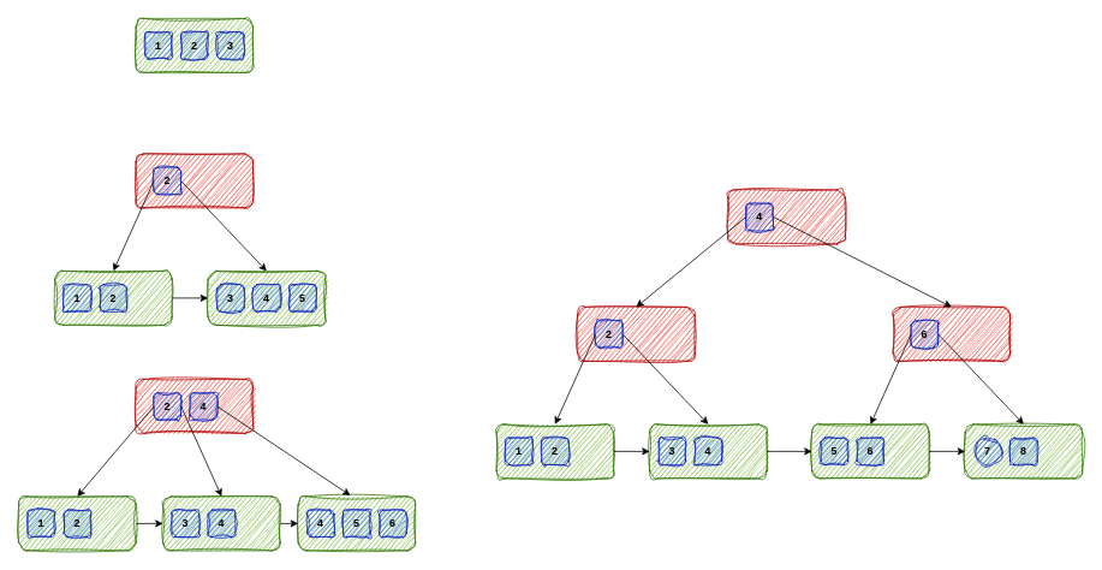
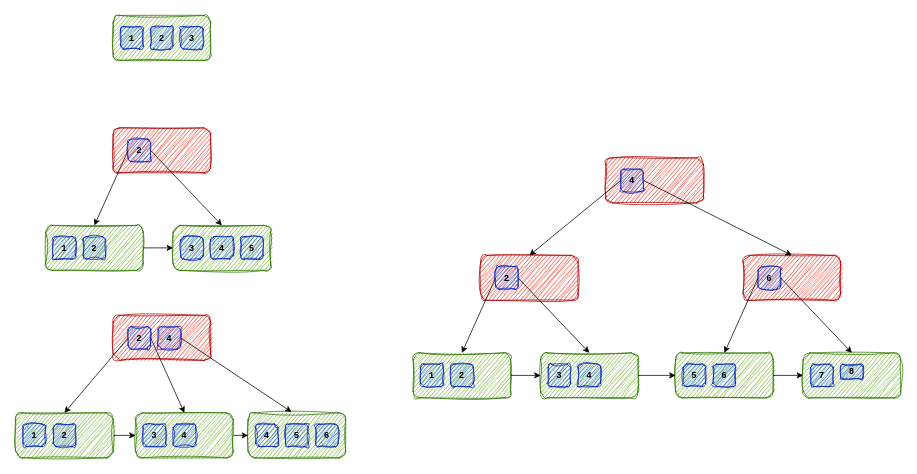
- <mxCell id="65" value="&lt;font face=&quot;Courier New&quot; color=&quot;#000000&quot;&gt;&lt;b&gt;7&lt;/b&gt;&lt;/font&gt;" style="ellipse;whiteSpace=wrap;html=1;sketch=1;curveFitting=1;jiggle=2;fillColor=#0050ef;fontColor=#ffffff;strokeColor=#001DBC;glass=0;shadow=0;" vertex="1" parent="62"><mxGeometry x="10" y="15" width="30" height="30" as="geometry" /></mxCell>
+ <mxCell id="65" value="&lt;font face=&quot;Courier New&quot; color=&quot;#000000&quot;&gt;&lt;b&gt;7&lt;/b&gt;&lt;/font&gt;" style="rounded=1;whiteSpace=wrap;html=1;sketch=1;curveFitting=1;jiggle=2;fillColor=#0050ef;fontColor=#ffffff;strokeColor=#001DBC;glass=0;shadow=0;" vertex="1" parent="62"><mxGeometry x="10" y="15" width="30" height="30" as="geometry" /></mxCell>
- <mxCell id="64" value="&lt;font face=&quot;Courier New&quot; color=&quot;#000000&quot;&gt;&lt;b&gt;8&lt;/b&gt;&lt;/font&gt;" style="rounded=1;whiteSpace=wrap;html=1;sketch=1;curveFitting=1;jiggle=2;fillColor=#0050ef;fontColor=#ffffff;strokeColor=#001DBC;glass=0;shadow=0;" vertex="1" parent="62"><mxGeometry x="50" y="15" width="30" height="30" as="geometry" /></mxCell>
+ <mxCell id="64" value="&lt;font face=&quot;Courier New&quot; color=&quot;#000000&quot;&gt;&lt;b&gt;8&lt;/b&gt;&lt;/font&gt;" style="rounded=1;whiteSpace=wrap;html=1;sketch=1;curveFitting=1;jiggle=2;fillColor=#0050ef;fontColor=#ffffff;strokeColor=#001DBC;glass=0;shadow=0;" vertex="1" parent="62"><mxGeometry x="50" y="15" width="30" height="20" as="geometry" /></mxCell>
